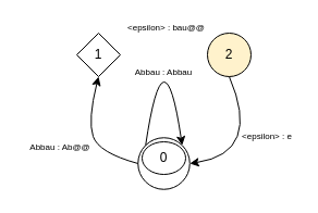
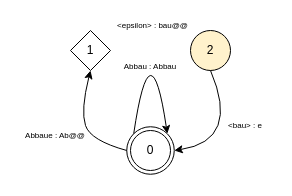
- <mxCell id="12" value="&amp;lt;epsilon&amp;gt; : e" style="text;html=1;strokeColor=none;fillColor=none;align=center;verticalAlign=middle;whiteSpace=wrap;rounded=0;fontSize=8;" vertex="1" parent="1"><mxGeometry x="220" y="120" width="50" height="10" as="geometry" /></mxCell>
+ <mxCell id="12" value="&amp;lt;bau&amp;gt; : e" style="text;html=1;strokeColor=none;fillColor=none;align=center;verticalAlign=middle;whiteSpace=wrap;rounded=0;fontSize=8;" vertex="1" parent="1"><mxGeometry x="220" y="120" width="50" height="10" as="geometry" /></mxCell>
- <mxCell id="10" value="Abbau : Ab@@" style="text;html=1;strokeColor=none;fillColor=none;align=center;verticalAlign=middle;whiteSpace=wrap;rounded=0;fontSize=8;" vertex="1" parent="1"><mxGeometry x="20" y="130" width="70" height="10" as="geometry" /></mxCell>
+ <mxCell id="10" value="Abbaue : Ab@@" style="text;html=1;strokeColor=none;fillColor=none;align=center;verticalAlign=middle;whiteSpace=wrap;rounded=0;fontSize=8;" vertex="1" parent="1"><mxGeometry x="20" y="130" width="70" height="10" as="geometry" /></mxCell>
- <mxCell id="3" value="0" style="ellipse;whiteSpace=wrap;html=1;aspect=fixed;" vertex="1" parent="1"><mxGeometry x="130" y="130" width="40" height="30" as="geometry" /></mxCell>
+ <mxCell id="3" value="0" style="ellipse;whiteSpace=wrap;html=1;aspect=fixed;" vertex="1" parent="1"><mxGeometry x="130" y="130" width="40" height="40" as="geometry" /></mxCell>
